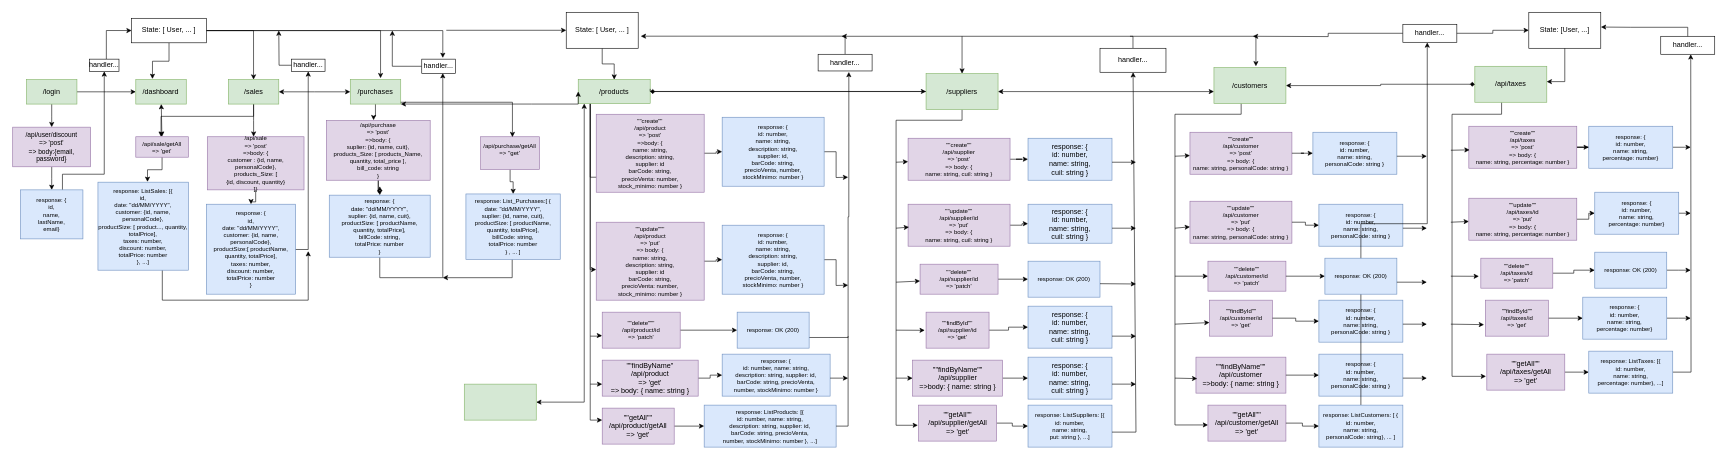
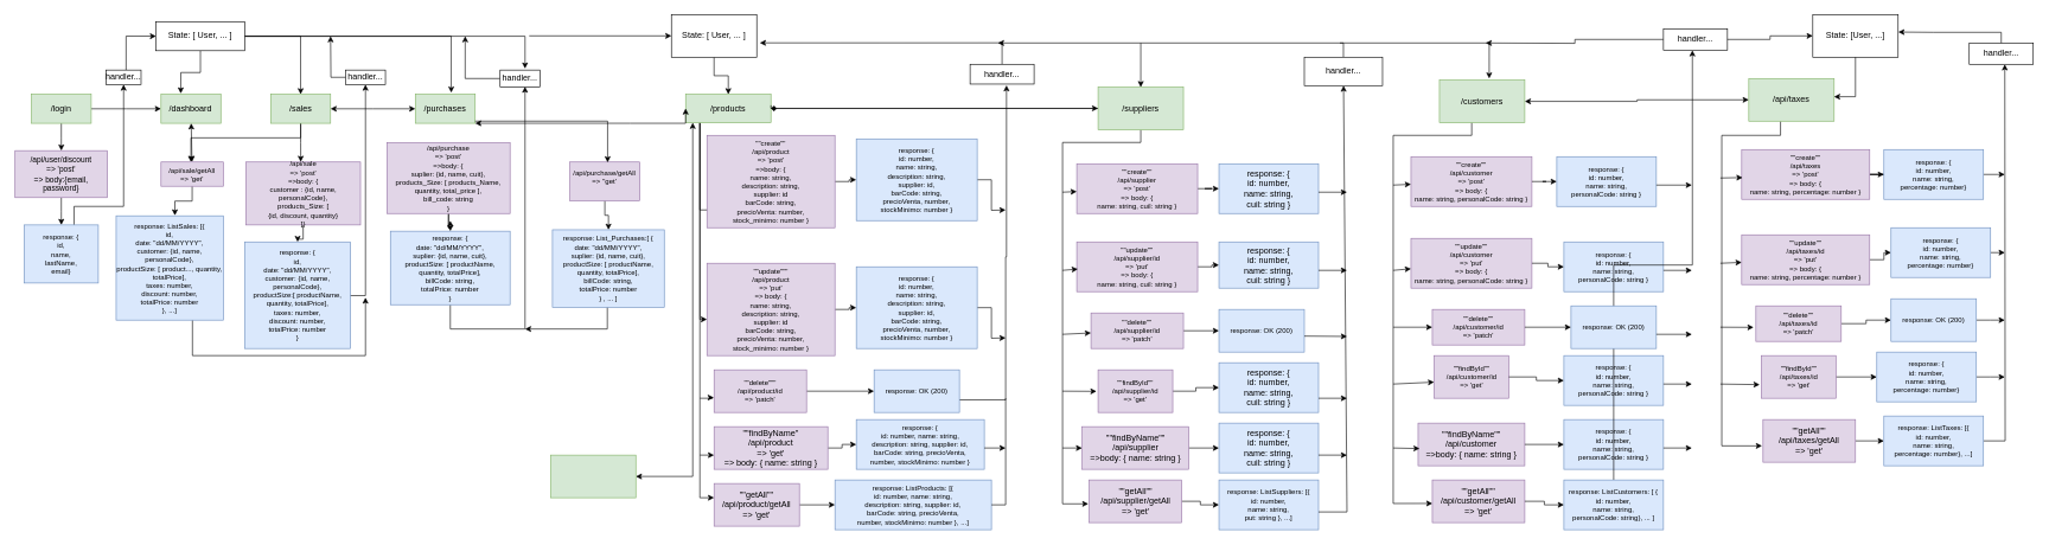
- <mxCell id="14" style="edgeStyle=orthogonalEdgeStyle;rounded=0;orthogonalLoop=1;jettySize=auto;html=1;entryX=0;entryY=0.5;entryDx=0;entryDy=0;startArrow=classic;startFill=1;endArrow=diamond;" edge="1" parent="1" source="140" target="3"><mxGeometry relative="1" as="geometry"><Array as="points"><mxPoint x="2301" y="142" /><mxPoint x="2301" y="140" /></Array></mxGeometry></mxCell>
+ <mxCell id="14" style="edgeStyle=orthogonalEdgeStyle;rounded=0;orthogonalLoop=1;jettySize=auto;html=1;entryX=0;entryY=0.5;entryDx=0;entryDy=0;startArrow=classic;startFill=1;" edge="1" parent="1" source="140" target="3"><mxGeometry relative="1" as="geometry"><Array as="points"><mxPoint x="2301" y="142" /><mxPoint x="2301" y="140" /></Array></mxGeometry></mxCell>
- <mxCell id="141" style="edgeStyle=orthogonalEdgeStyle;rounded=0;orthogonalLoop=1;jettySize=auto;html=1;startArrow=classic;startFill=1;" edge="1" parent="30" source="110" target="140"><mxGeometry relative="1" as="geometry"><mxPoint x="1960" y="132" as="targetPoint" /><Array as="points"><mxPoint x="1890" y="132" /><mxPoint x="1890" y="132" /></Array></mxGeometry></mxCell>
- <mxCell id="57" value="" style="edgeStyle=orthogonalEdgeStyle;rounded=0;orthogonalLoop=1;jettySize=auto;html=1;entryX=0.455;entryY=-0.004;entryDx=0;entryDy=0;entryPerimeter=0;" edge="1" parent="31" source="58" target="66"><mxGeometry relative="1" as="geometry" /></mxCell>
